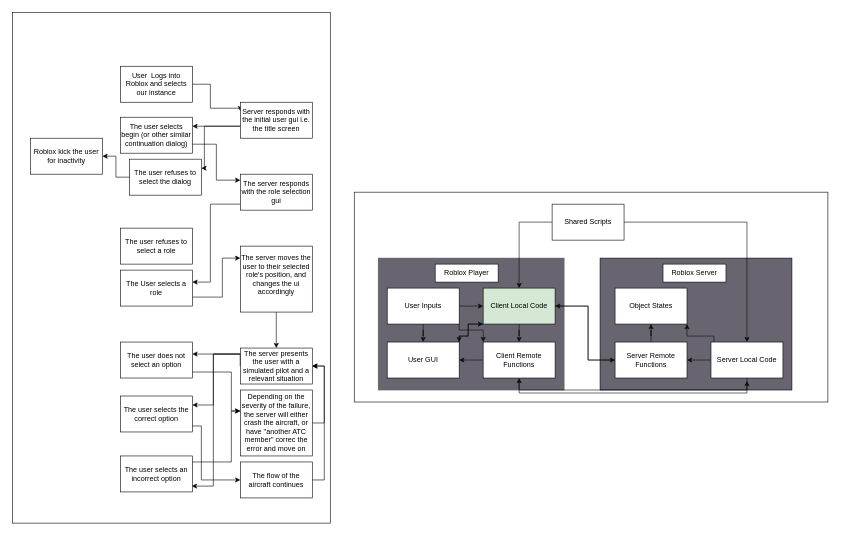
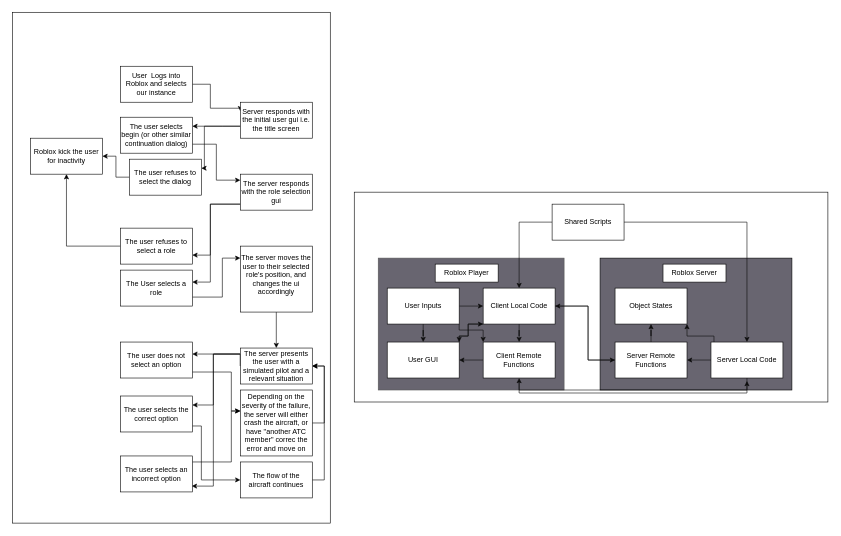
+ <mxCell id="31" style="edgeStyle=orthogonalEdgeStyle;rounded=0;orthogonalLoop=1;jettySize=auto;html=1;entryX=0.5;entryY=1;entryDx=0;entryDy=0;strokeColor=#000000;" parent="1" source="32" target="28" edge="1"><mxGeometry relative="1" as="geometry" /></mxCell>
+ <mxCell id="14" style="edgeStyle=orthogonalEdgeStyle;rounded=0;orthogonalLoop=1;jettySize=auto;html=1;entryX=1;entryY=0.75;entryDx=0;entryDy=0;strokeColor=#000000;" parent="1" source="15" target="32" edge="1"><mxGeometry relative="1" as="geometry"><Array as="points"><mxPoint x="350" y="340" /><mxPoint x="350" y="425" /></Array></mxGeometry></mxCell>
- <mxCell id="45" value="Client Local Code" style="rounded=0;whiteSpace=wrap;html=1;fillColor=#d5e8d4;" parent="1" vertex="1"><mxGeometry x="805" y="480" width="120" height="60" as="geometry" /></mxCell>
+ <mxCell id="45" value="Client Local Code" style="rounded=0;whiteSpace=wrap;html=1;" parent="1" vertex="1"><mxGeometry x="805" y="480" width="120" height="60" as="geometry" /></mxCell>
